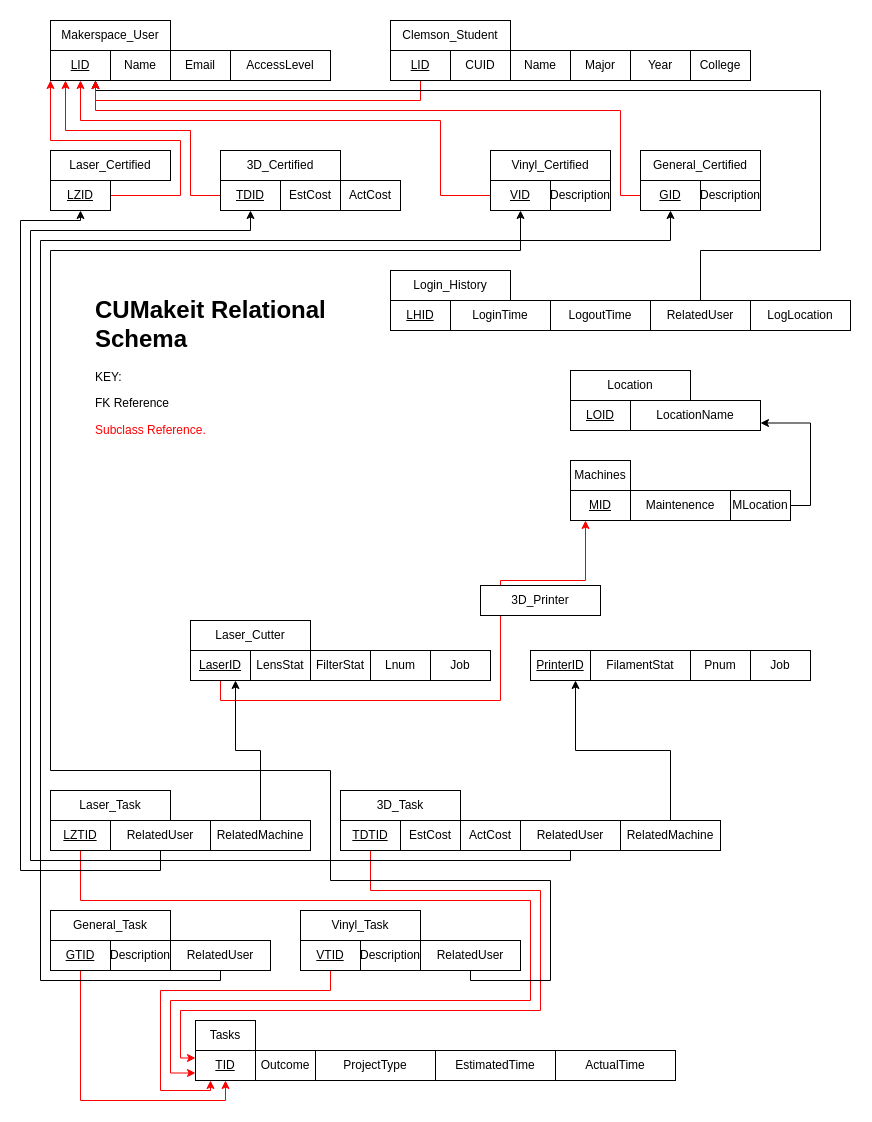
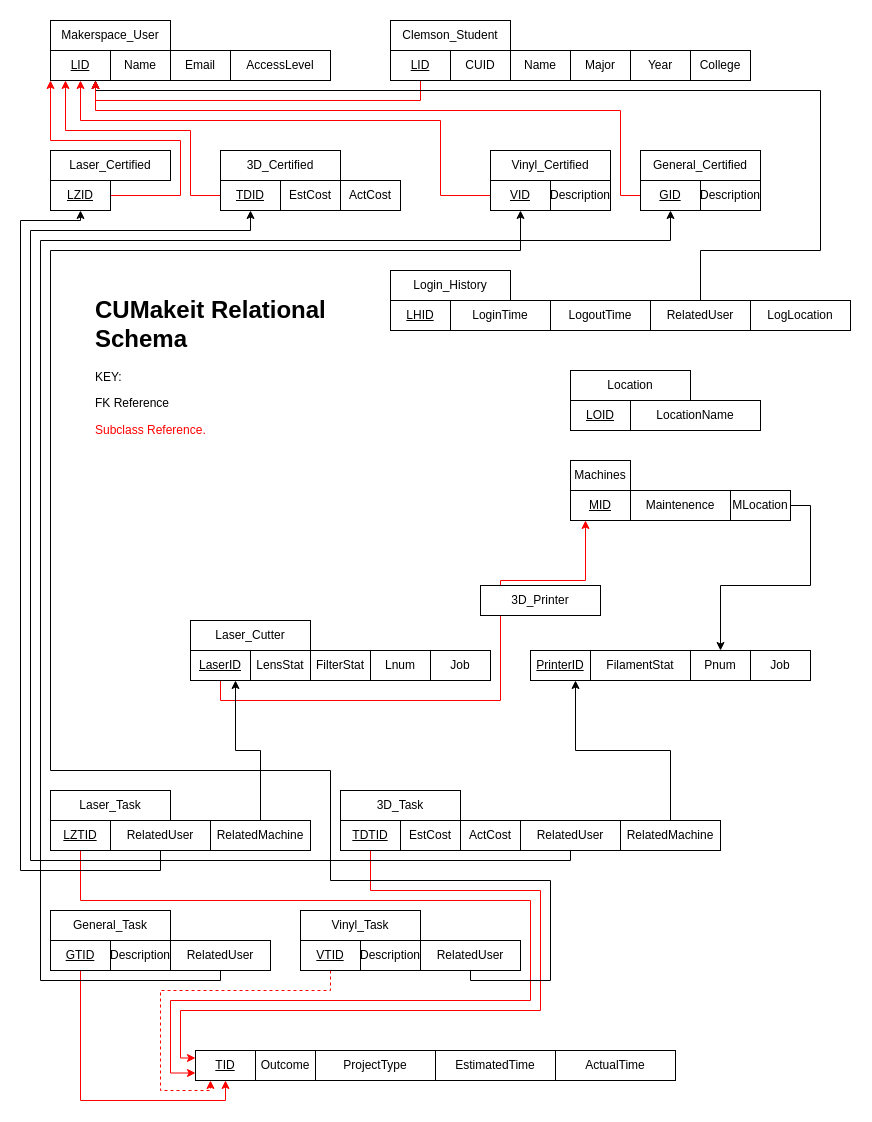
- <mxCell id="52" style="edgeStyle=orthogonalEdgeStyle;rounded=0;orthogonalLoop=1;jettySize=auto;html=1;exitX=1;exitY=0.5;exitDx=0;exitDy=0;entryX=1;entryY=0.75;entryDx=0;entryDy=0;" parent="1" source="53" target="28" edge="1"><mxGeometry relative="1" as="geometry" /></mxCell>
+ <mxCell id="52" style="edgeStyle=orthogonalEdgeStyle;rounded=0;orthogonalLoop=1;jettySize=auto;html=1;exitX=1;exitY=0.5;exitDx=0;exitDy=0;" parent="1" source="53" target="60" edge="1"><mxGeometry relative="1" as="geometry" /></mxCell>
- <mxCell id="45" style="edgeStyle=orthogonalEdgeStyle;rounded=0;orthogonalLoop=1;jettySize=auto;html=1;exitX=0.5;exitY=1;exitDx=0;exitDy=0;entryX=0.25;entryY=1;entryDx=0;entryDy=0;fillColor=#f8cecc;strokeColor=#FF0000;" parent="1" source="46" target="23" edge="1"><mxGeometry relative="1" as="geometry"><mxPoint x="210" y="1090" as="targetPoint" /><Array as="points"><mxPoint x="330" y="990" /><mxPoint x="160" y="990" /><mxPoint x="160" y="1090" /><mxPoint x="210" y="1090" /></Array></mxGeometry></mxCell>
+ <mxCell id="45" style="edgeStyle=orthogonalEdgeStyle;rounded=0;orthogonalLoop=1;jettySize=auto;html=1;exitX=0.5;exitY=1;exitDx=0;exitDy=0;entryX=0.25;entryY=1;entryDx=0;entryDy=0;fillColor=#f8cecc;strokeColor=#FF0000;dashed=1;" parent="1" source="46" target="23" edge="1"><mxGeometry relative="1" as="geometry"><mxPoint x="210" y="1090" as="targetPoint" /><Array as="points"><mxPoint x="330" y="990" /><mxPoint x="160" y="990" /><mxPoint x="160" y="1090" /><mxPoint x="210" y="1090" /></Array></mxGeometry></mxCell>
- <mxCell id="22" value="Tasks" style="rounded=0;whiteSpace=wrap;html=1;" parent="1" vertex="1"><mxGeometry x="195" y="1020" width="60" height="30" as="geometry" /></mxCell>
